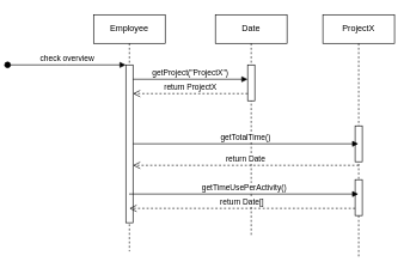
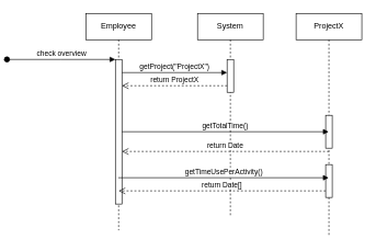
- <mxCell id="6" value="Date" style="shape=umlLifeline;perimeter=lifelinePerimeter;whiteSpace=wrap;html=1;container=0;dropTarget=0;collapsible=0;recursiveResize=0;outlineConnect=0;portConstraint=eastwest;newEdgeStyle={&quot;edgeStyle&quot;:&quot;elbowEdgeStyle&quot;,&quot;elbow&quot;:&quot;vertical&quot;,&quot;curved&quot;:0,&quot;rounded&quot;:0};" parent="1" vertex="1"><mxGeometry x="190" y="20" width="100" height="310" as="geometry" /></mxCell>
+ <mxCell id="6" value="System" style="shape=umlLifeline;perimeter=lifelinePerimeter;whiteSpace=wrap;html=1;container=0;dropTarget=0;collapsible=0;recursiveResize=0;outlineConnect=0;portConstraint=eastwest;newEdgeStyle={&quot;edgeStyle&quot;:&quot;elbowEdgeStyle&quot;,&quot;elbow&quot;:&quot;vertical&quot;,&quot;curved&quot;:0,&quot;rounded&quot;:0};" parent="1" vertex="1"><mxGeometry x="190" y="20" width="100" height="310" as="geometry" /></mxCell>
